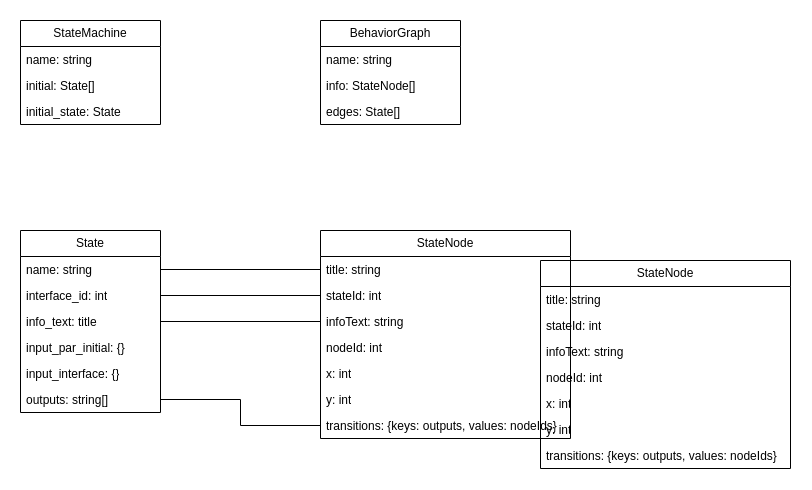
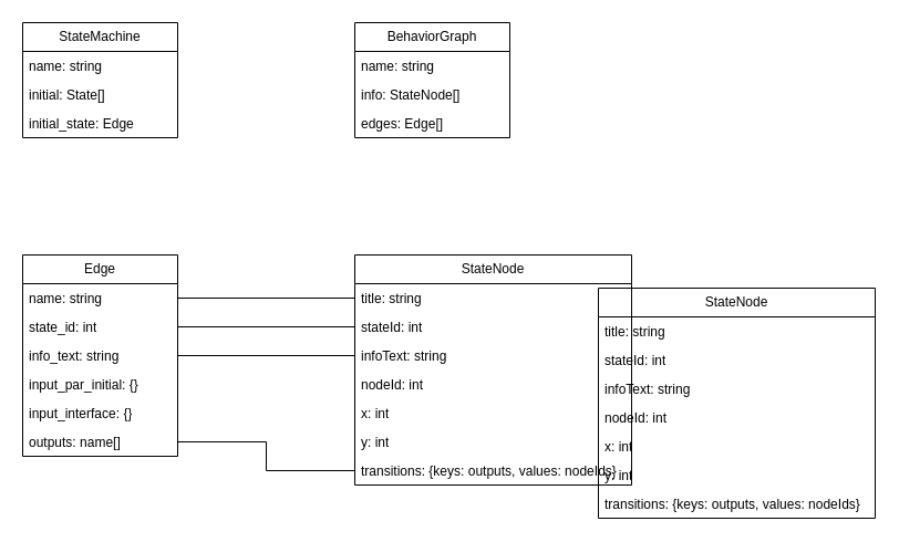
- <mxCell id="5" value="initial_state: State" style="text;strokeColor=none;fillColor=none;align=left;verticalAlign=top;spacingLeft=4;spacingRight=4;overflow=hidden;rotatable=0;points=[[0,0.5],[1,0.5]];portConstraint=eastwest;whiteSpace=wrap;html=1;" parent="2" vertex="1"><mxGeometry y="78" width="140" height="26" as="geometry" /></mxCell>
+ <mxCell id="5" value="initial_state: Edge" style="text;strokeColor=none;fillColor=none;align=left;verticalAlign=top;spacingLeft=4;spacingRight=4;overflow=hidden;rotatable=0;points=[[0,0.5],[1,0.5]];portConstraint=eastwest;whiteSpace=wrap;html=1;" parent="2" vertex="1"><mxGeometry y="78" width="140" height="26" as="geometry" /></mxCell>
- <mxCell id="16" value="edges: State[]" style="text;strokeColor=none;fillColor=none;align=left;verticalAlign=top;spacingLeft=4;spacingRight=4;overflow=hidden;rotatable=0;points=[[0,0.5],[1,0.5]];portConstraint=eastwest;whiteSpace=wrap;html=1;" parent="13" vertex="1"><mxGeometry y="78" width="140" height="26" as="geometry" /></mxCell>
+ <mxCell id="16" value="edges: Edge[]" style="text;strokeColor=none;fillColor=none;align=left;verticalAlign=top;spacingLeft=4;spacingRight=4;overflow=hidden;rotatable=0;points=[[0,0.5],[1,0.5]];portConstraint=eastwest;whiteSpace=wrap;html=1;" parent="13" vertex="1"><mxGeometry y="78" width="140" height="26" as="geometry" /></mxCell>
- <mxCell id="6" value="State" style="swimlane;fontStyle=0;childLayout=stackLayout;horizontal=1;startSize=26;fillColor=none;horizontalStack=0;resizeParent=1;resizeParentMax=0;resizeLast=0;collapsible=1;marginBottom=0;whiteSpace=wrap;html=1;" parent="1" vertex="1"><mxGeometry x="20" y="230" width="140" height="182" as="geometry" /></mxCell>
+ <mxCell id="6" value="Edge" style="swimlane;fontStyle=0;childLayout=stackLayout;horizontal=1;startSize=26;fillColor=none;horizontalStack=0;resizeParent=1;resizeParentMax=0;resizeLast=0;collapsible=1;marginBottom=0;whiteSpace=wrap;html=1;" parent="1" vertex="1"><mxGeometry x="20" y="230" width="140" height="182" as="geometry" /></mxCell>
- <mxCell id="8" value="interface_id: int" style="text;strokeColor=none;fillColor=none;align=left;verticalAlign=top;spacingLeft=4;spacingRight=4;overflow=hidden;rotatable=0;points=[[0,0.5],[1,0.5]];portConstraint=eastwest;whiteSpace=wrap;html=1;" parent="6" vertex="1"><mxGeometry y="52" width="140" height="26" as="geometry" /></mxCell>
+ <mxCell id="8" value="state_id: int" style="text;strokeColor=none;fillColor=none;align=left;verticalAlign=top;spacingLeft=4;spacingRight=4;overflow=hidden;rotatable=0;points=[[0,0.5],[1,0.5]];portConstraint=eastwest;whiteSpace=wrap;html=1;" parent="6" vertex="1"><mxGeometry y="52" width="140" height="26" as="geometry" /></mxCell>
- <mxCell id="9" value="info_text: title" style="text;strokeColor=none;fillColor=none;align=left;verticalAlign=top;spacingLeft=4;spacingRight=4;overflow=hidden;rotatable=0;points=[[0,0.5],[1,0.5]];portConstraint=eastwest;whiteSpace=wrap;html=1;" parent="6" vertex="1"><mxGeometry y="78" width="140" height="26" as="geometry" /></mxCell>
+ <mxCell id="9" value="info_text: string" style="text;strokeColor=none;fillColor=none;align=left;verticalAlign=top;spacingLeft=4;spacingRight=4;overflow=hidden;rotatable=0;points=[[0,0.5],[1,0.5]];portConstraint=eastwest;whiteSpace=wrap;html=1;" parent="6" vertex="1"><mxGeometry y="78" width="140" height="26" as="geometry" /></mxCell>
- <mxCell id="12" value="outputs: string[]" style="text;strokeColor=none;fillColor=none;align=left;verticalAlign=top;spacingLeft=4;spacingRight=4;overflow=hidden;rotatable=0;points=[[0,0.5],[1,0.5]];portConstraint=eastwest;whiteSpace=wrap;html=1;" parent="6" vertex="1"><mxGeometry y="156" width="140" height="26" as="geometry" /></mxCell>
+ <mxCell id="12" value="outputs: name[]" style="text;strokeColor=none;fillColor=none;align=left;verticalAlign=top;spacingLeft=4;spacingRight=4;overflow=hidden;rotatable=0;points=[[0,0.5],[1,0.5]];portConstraint=eastwest;whiteSpace=wrap;html=1;" parent="6" vertex="1"><mxGeometry y="156" width="140" height="26" as="geometry" /></mxCell>
